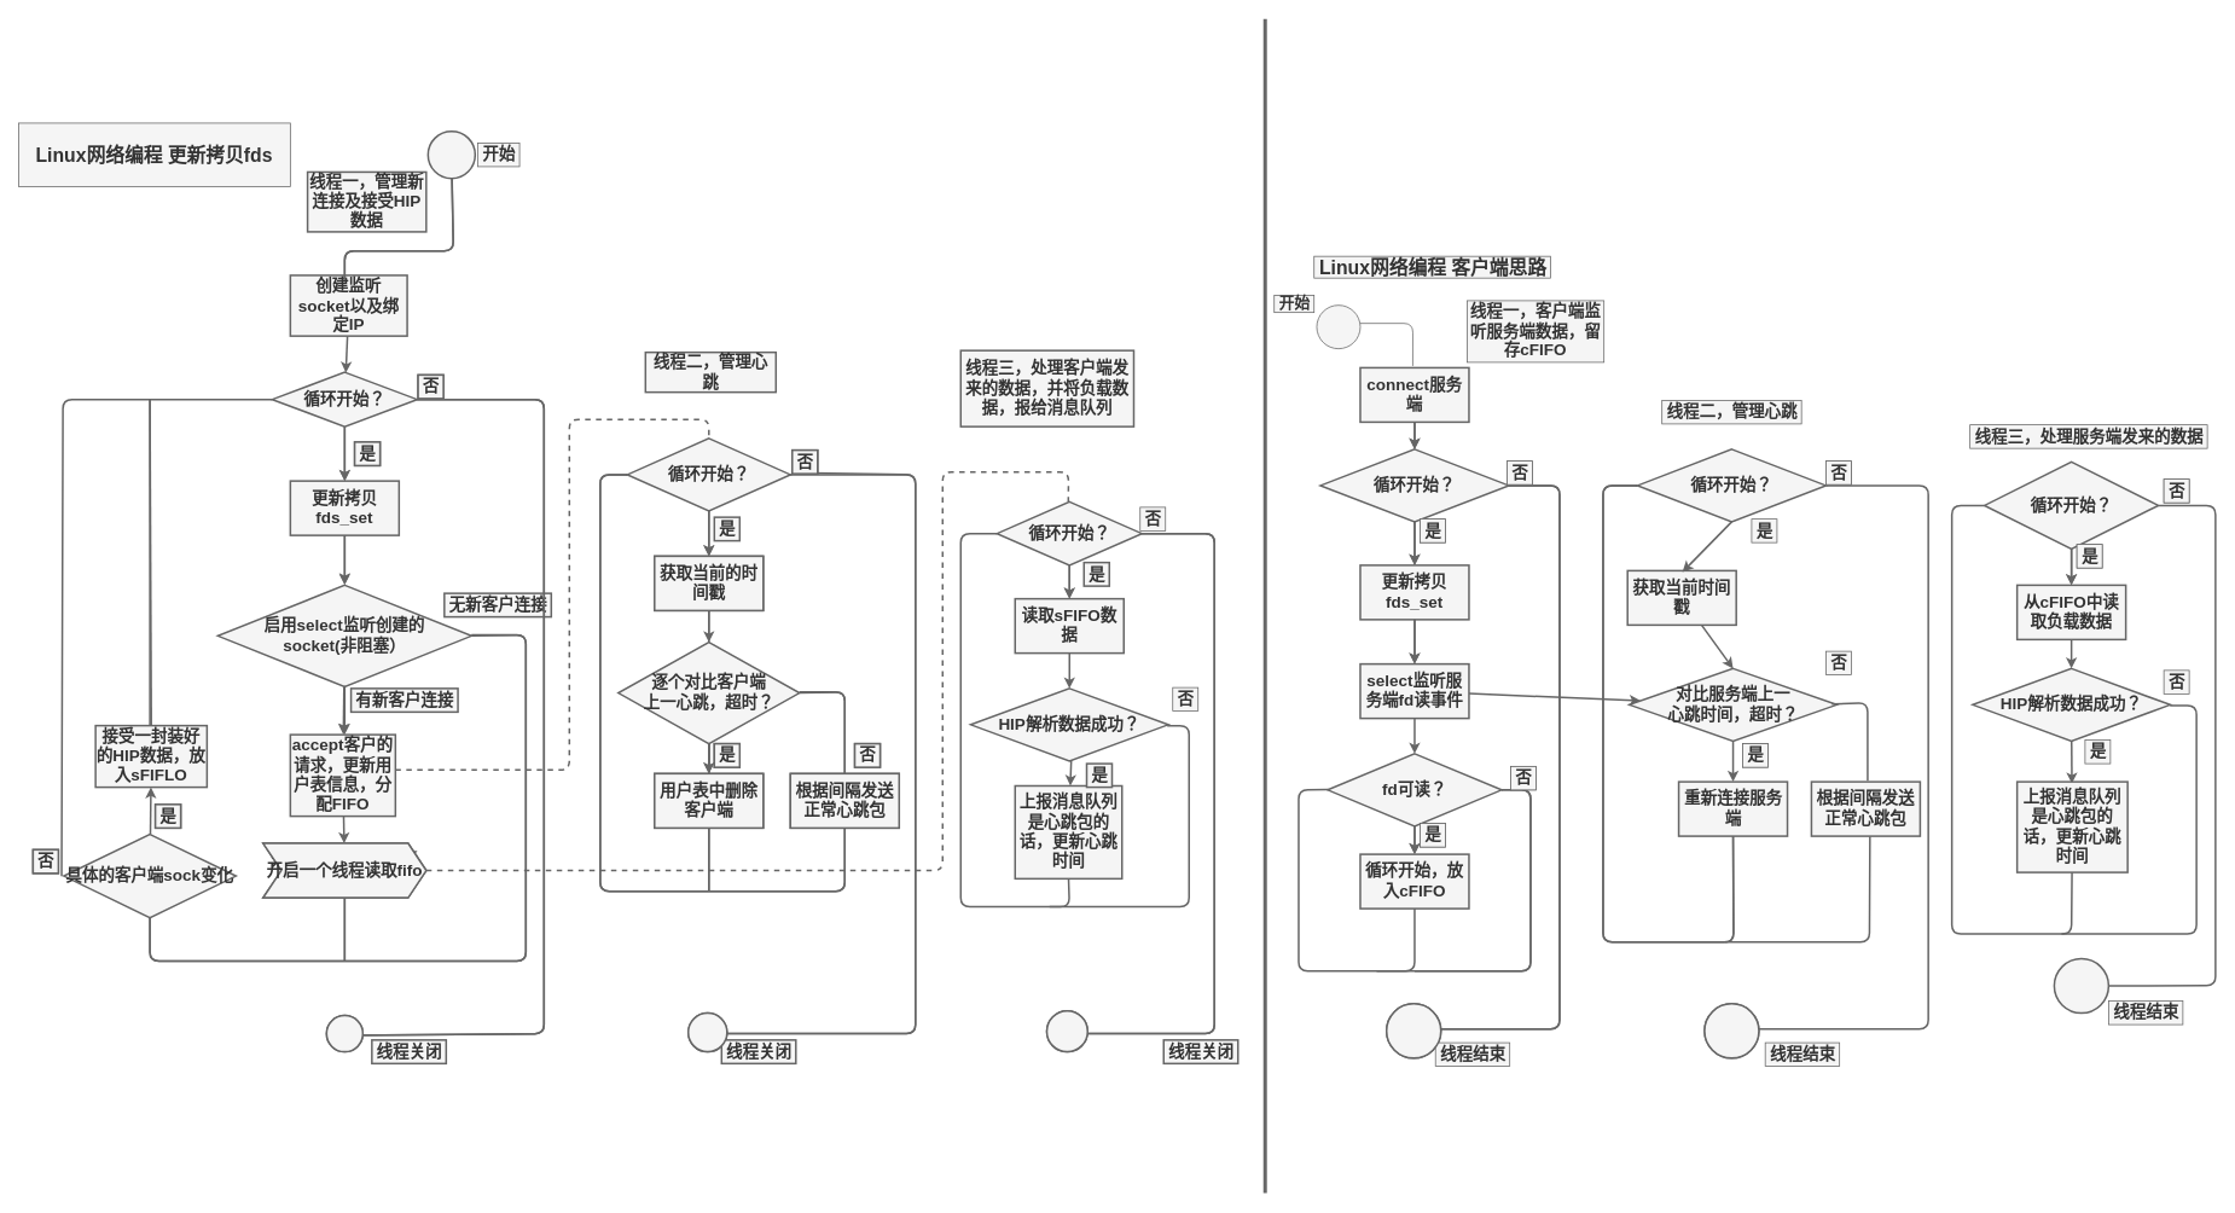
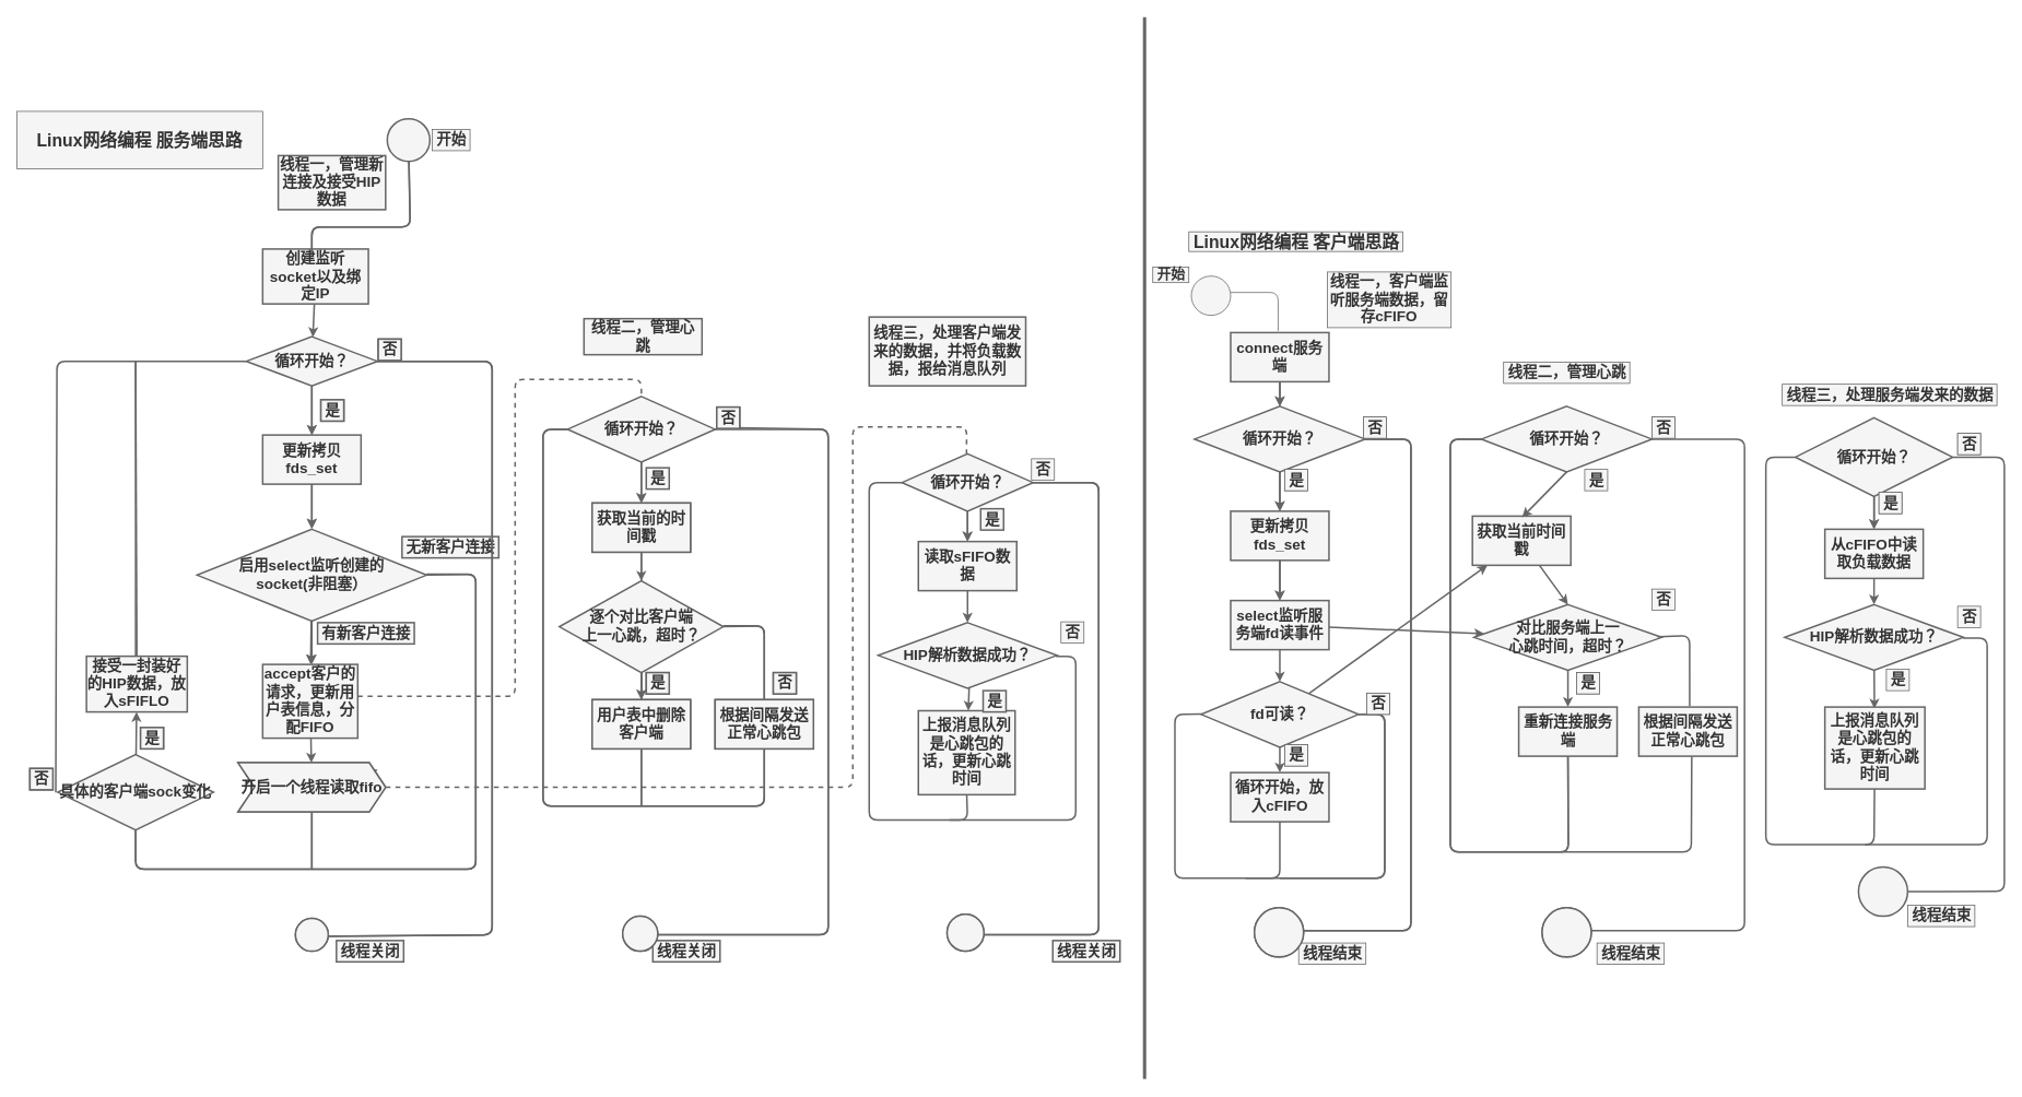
- <mxCell id="25" value="Linux网络编程 更新拷贝fds" style="text;html=1;strokeColor=#666666;fillColor=#f5f5f5;align=center;verticalAlign=middle;whiteSpace=wrap;rounded=0;fontSize=21;fontStyle=1;fontColor=#333333;" parent="1" vertex="1"><mxGeometry x="20" y="135" width="300" height="70" as="geometry" /></mxCell>
+ <mxCell id="25" value="Linux网络编程 服务端思路" style="text;html=1;strokeColor=#666666;fillColor=#f5f5f5;align=center;verticalAlign=middle;whiteSpace=wrap;rounded=0;fontSize=21;fontStyle=1;fontColor=#333333;" parent="1" vertex="1"><mxGeometry x="20" y="135" width="300" height="70" as="geometry" /></mxCell>
- <mxCell id="72" value="" style="edgeStyle=none;html=1;fontSize=18;strokeWidth=2;fontStyle=1;fillColor=#f5f5f5;strokeColor=#666666;" parent="1" source="73" target="74" edge="1"><mxGeometry relative="1" as="geometry" /></mxCell>
+ <mxCell id="72" value="" style="edgeStyle=none;html=1;fontSize=18;strokeWidth=2;fontStyle=1;fillColor=#f5f5f5;strokeColor=#666666;" parent="1" source="73" target="83" edge="1"><mxGeometry relative="1" as="geometry" /></mxCell>
